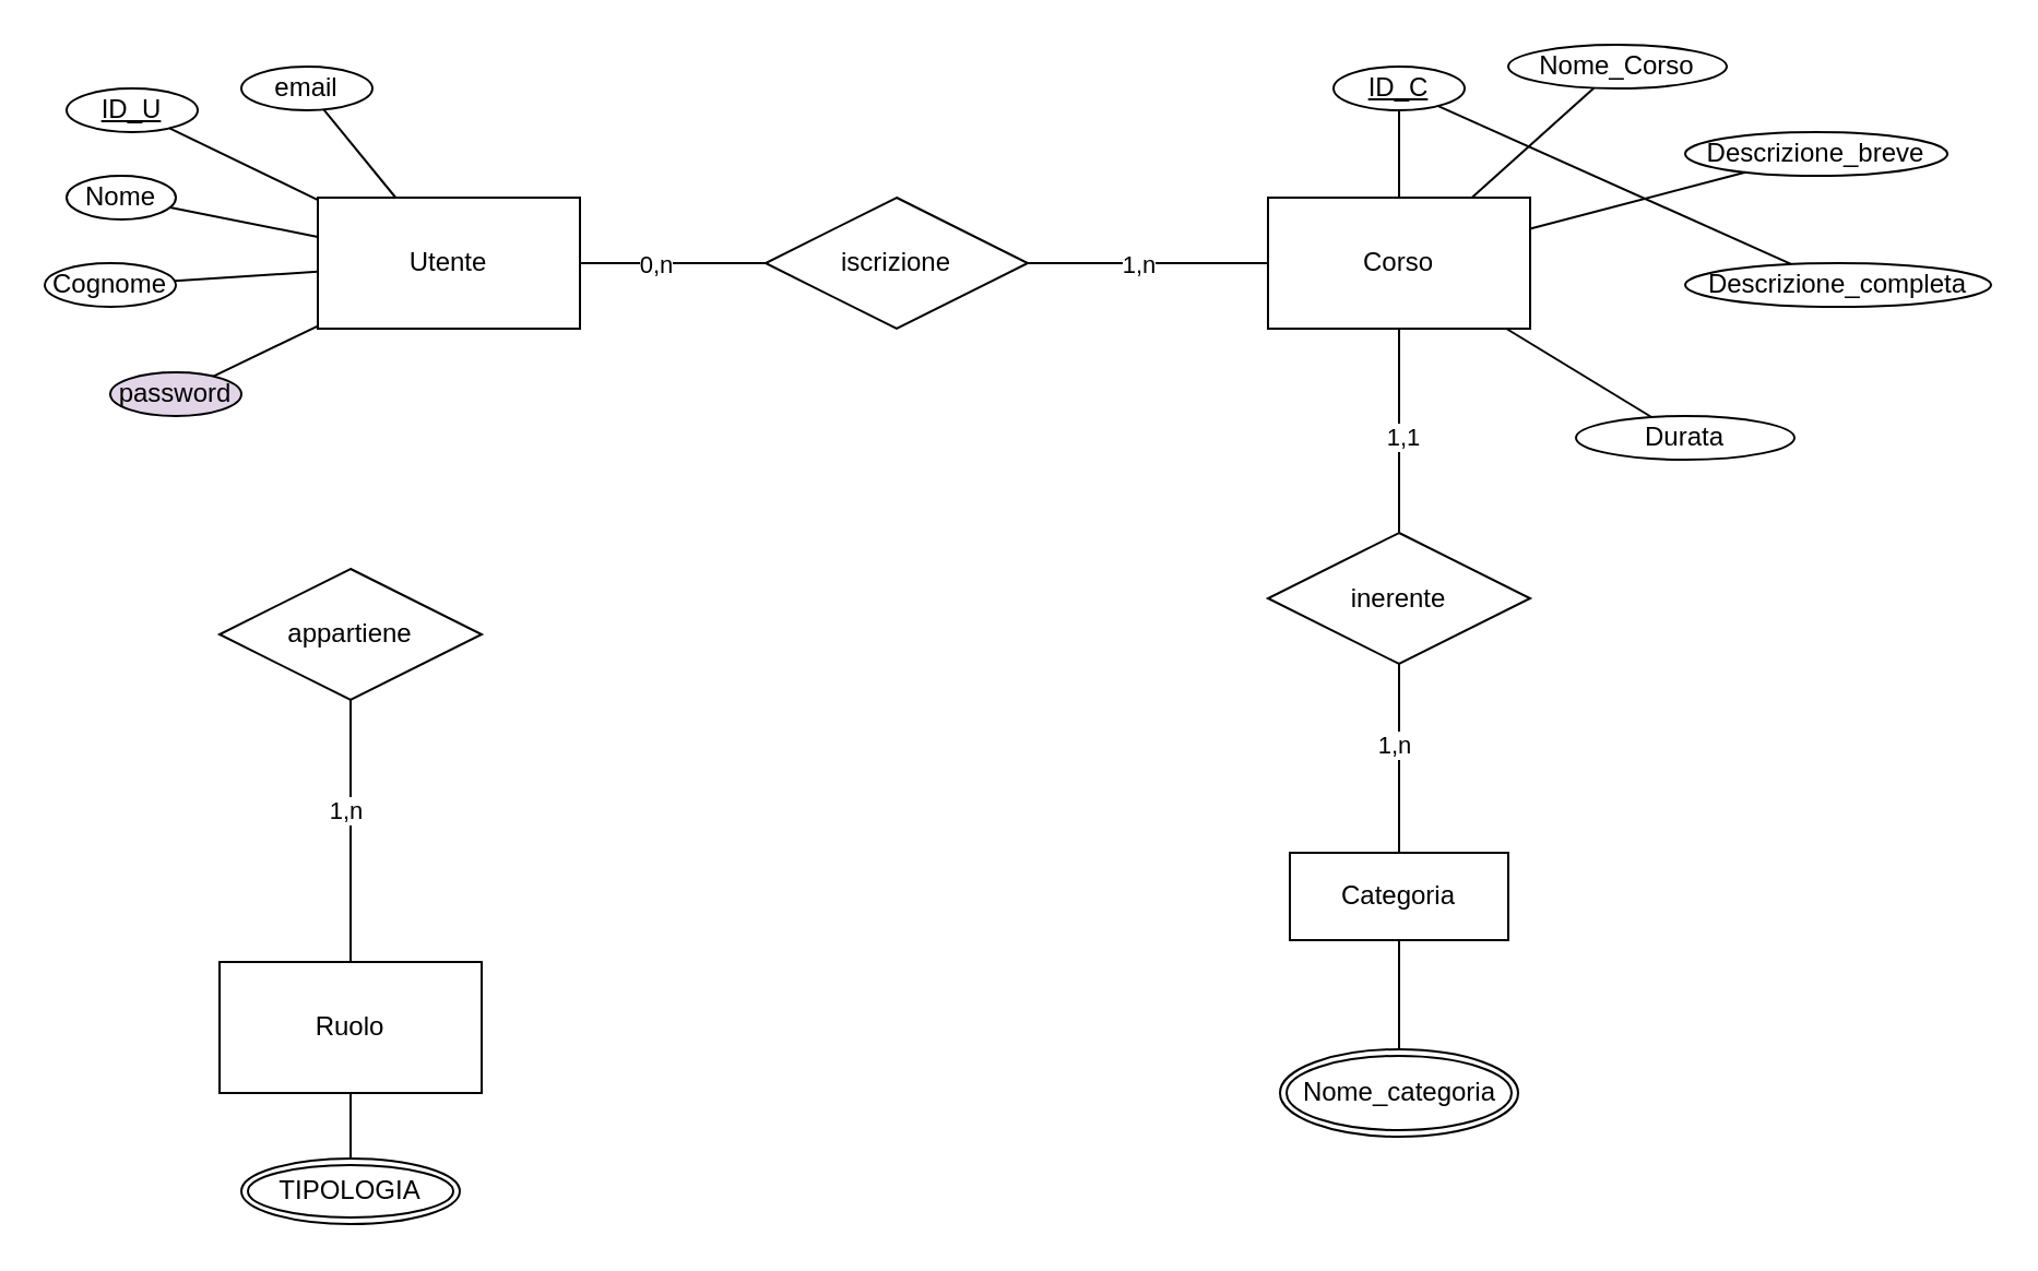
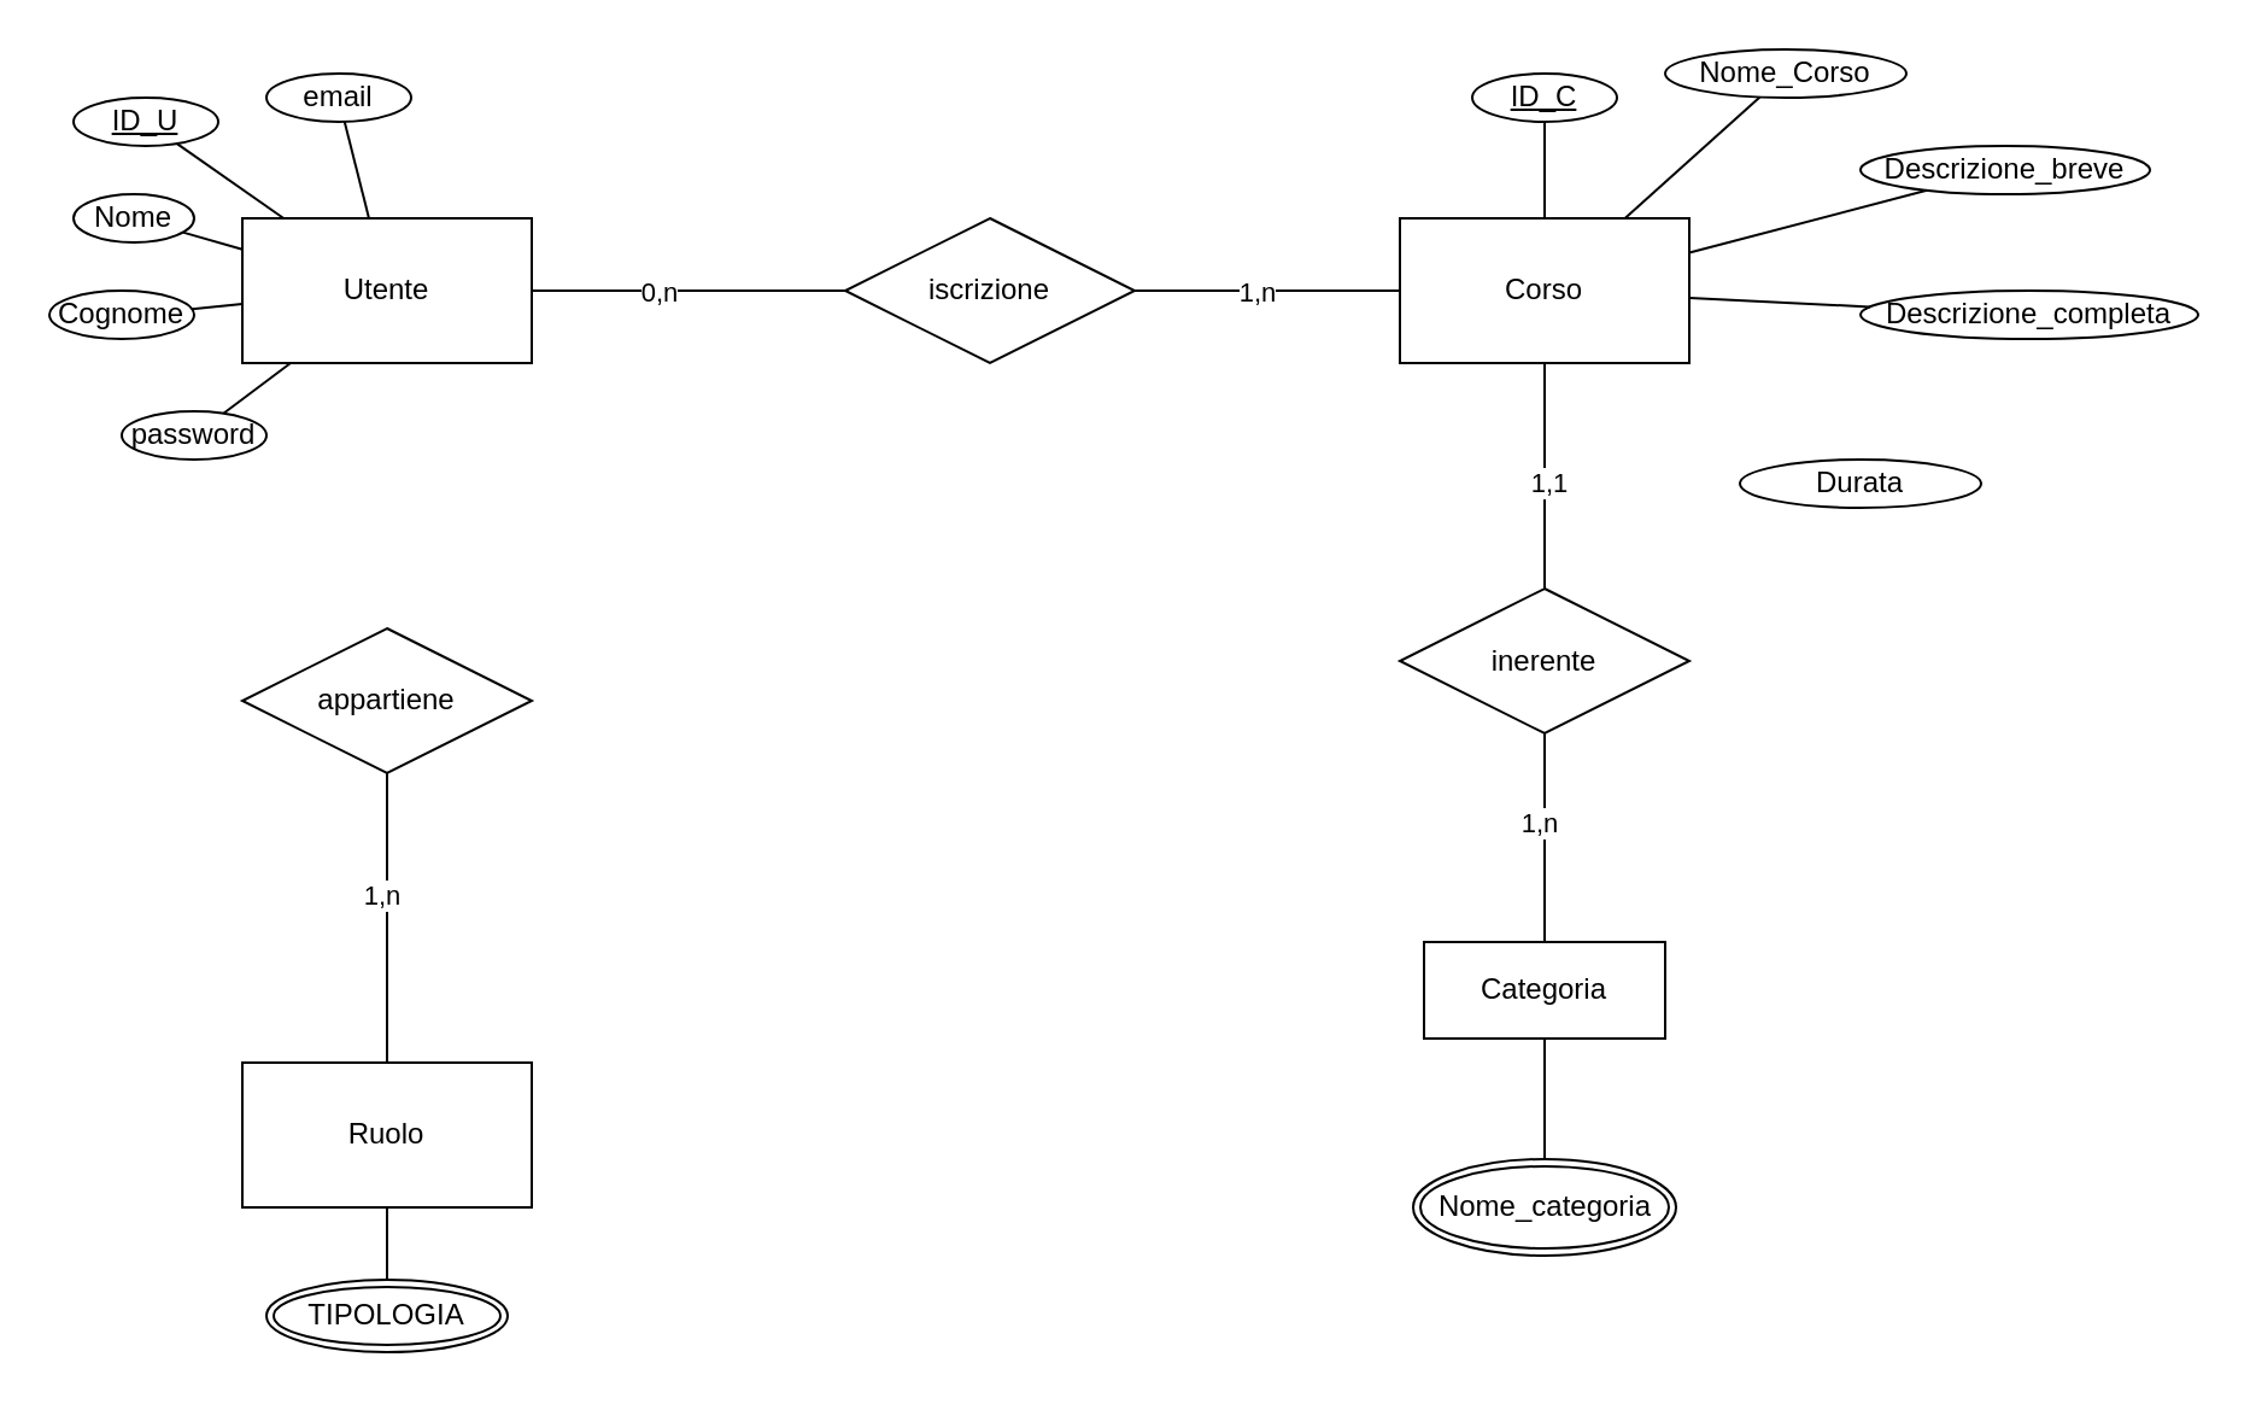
- <mxCell id="30" value="" style="endArrow=none;html=1;rounded=0;" edge="1" parent="1" source="29" target="23"><mxGeometry width="50" height="50" relative="1" as="geometry"><mxPoint x="560" y="490" as="sourcePoint" /><mxPoint x="700" y="282" as="targetPoint" /></mxGeometry></mxCell>
+ <mxCell id="30" value="" style="endArrow=none;html=1;rounded=0;" edge="1" parent="1" source="29" target="4"><mxGeometry width="50" height="50" relative="1" as="geometry"><mxPoint x="560" y="490" as="sourcePoint" /><mxPoint x="700" y="282" as="targetPoint" /></mxGeometry></mxCell>
- <mxCell id="2" value="Utente" style="rounded=0;whiteSpace=wrap;html=1;" vertex="1" parent="1"><mxGeometry x="145" y="90" width="120" height="60" as="geometry" /></mxCell>
+ <mxCell id="2" value="Utente" style="rounded=0;whiteSpace=wrap;html=1;" vertex="1" parent="1"><mxGeometry x="100" y="90" width="120" height="60" as="geometry" /></mxCell>
- <mxCell id="32" value="" style="endArrow=none;html=1;rounded=0;" edge="1" parent="1" source="31" target="4"><mxGeometry width="50" height="50" relative="1" as="geometry"><mxPoint x="560" y="420" as="sourcePoint" /><mxPoint x="700" y="212" as="targetPoint" /></mxGeometry></mxCell>
- <mxCell id="17" value="password" style="ellipse;whiteSpace=wrap;html=1;align=center;fillColor=#e1d5e7;" vertex="1" parent="1"><mxGeometry x="50" y="170" width="60" height="20" as="geometry" /></mxCell>
+ <mxCell id="17" value="password" style="ellipse;whiteSpace=wrap;html=1;align=center;" vertex="1" parent="1"><mxGeometry x="50" y="170" width="60" height="20" as="geometry" /></mxCell>
